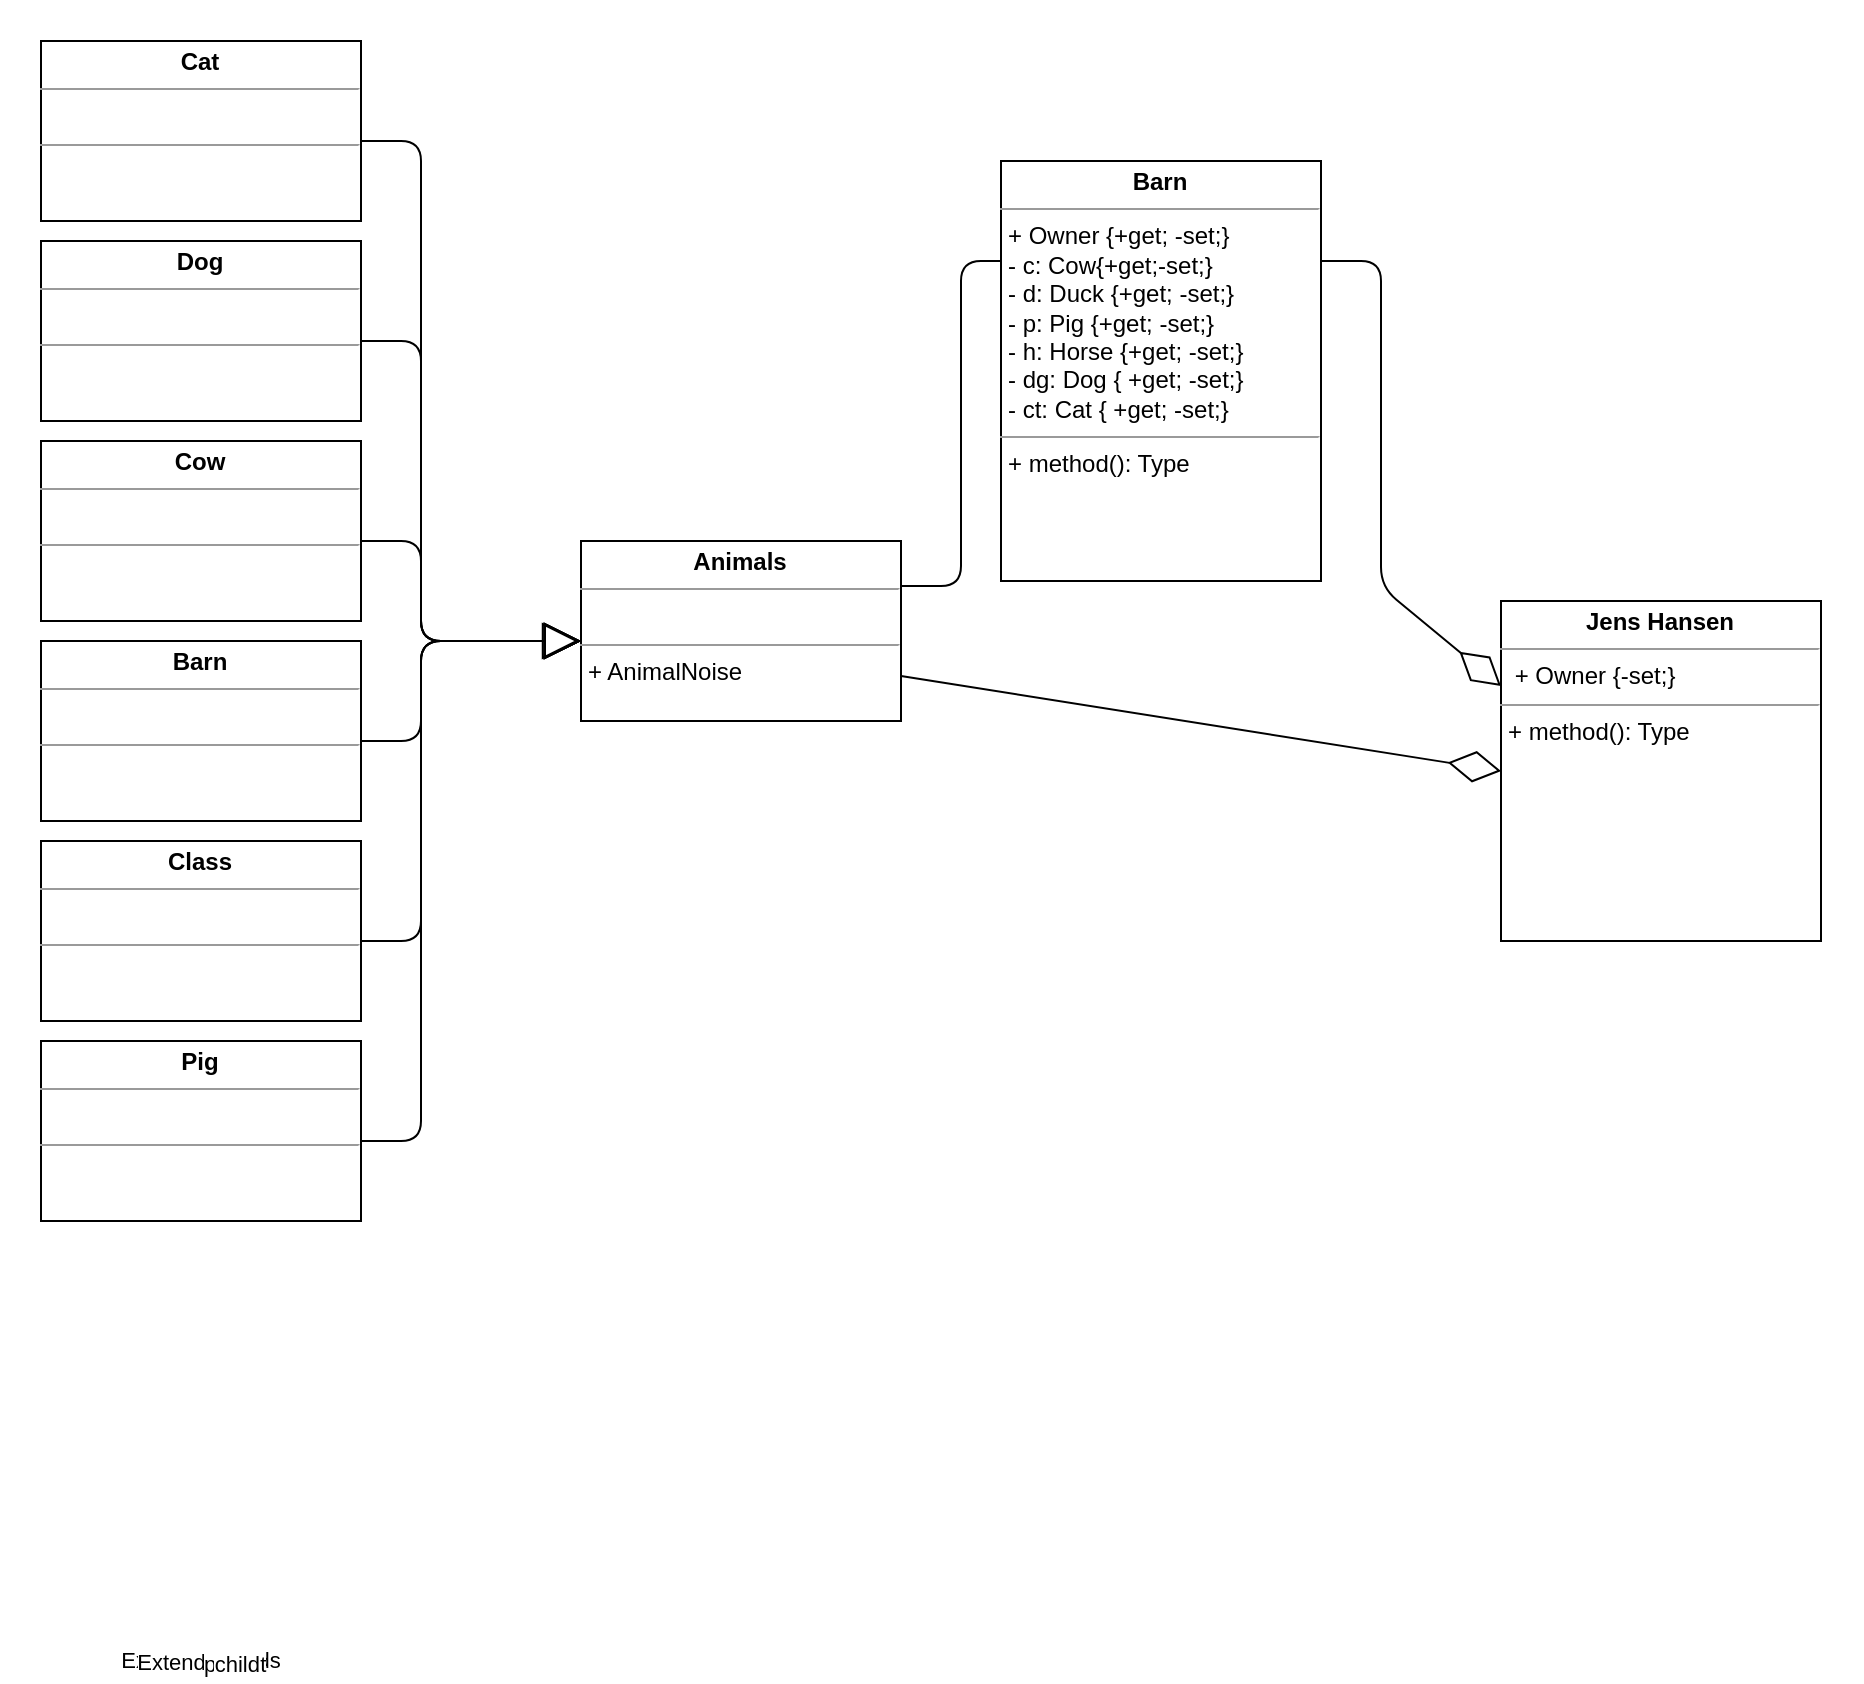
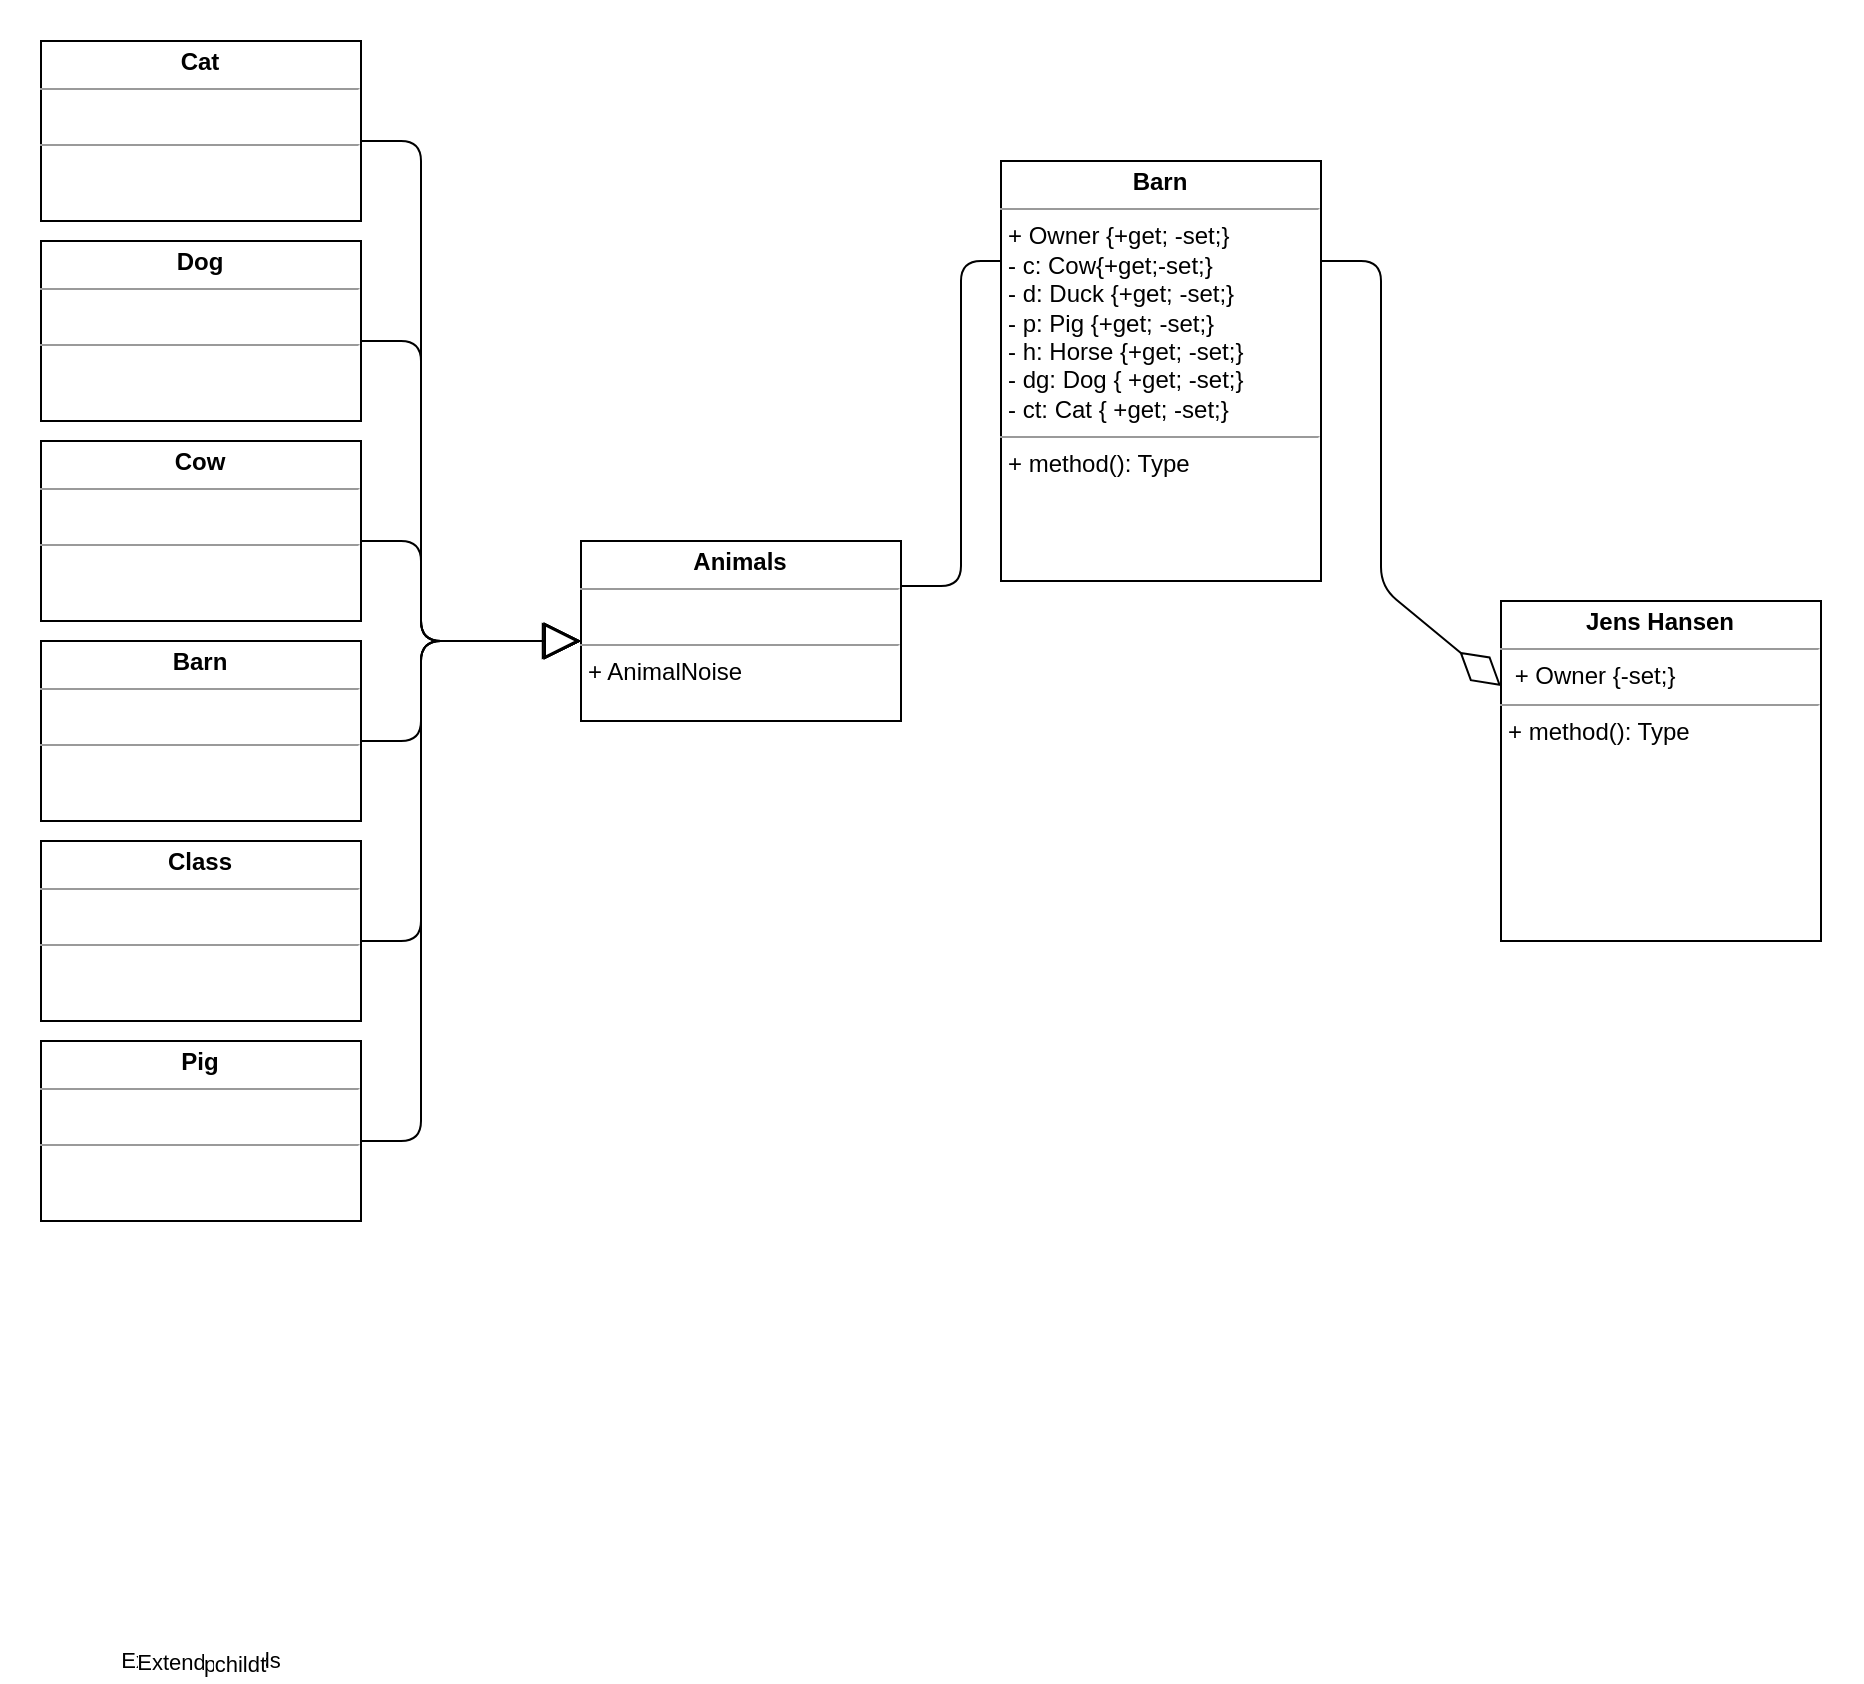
- <mxCell id="20" value="" style="endArrow=diamondThin;endFill=0;endSize=24;html=1;entryX=0;entryY=0.5;entryDx=0;entryDy=0;exitX=1;exitY=0.75;exitDx=0;exitDy=0;" edge="1" parent="1" source="10" target="9"><mxGeometry width="160" relative="1" as="geometry"><mxPoint x="380" y="290" as="sourcePoint" /><mxPoint x="540" y="290" as="targetPoint" /></mxGeometry></mxCell>
